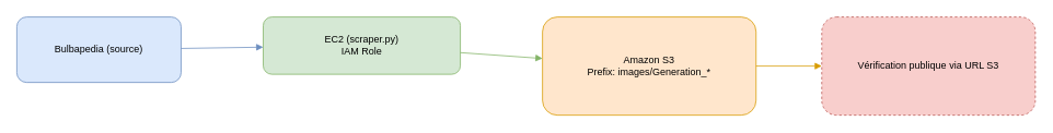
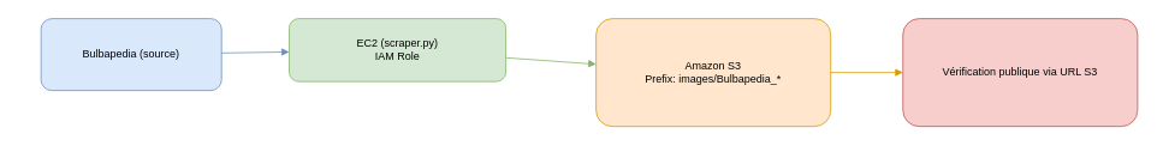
- <mxCell id="2" value="Bulbapedia (source)" style="rounded=1;whiteSpace=wrap;html=1;fillColor=#dae8fc;strokeColor=#6c8ebf;" vertex="1" parent="1"><mxGeometry x="20" y="20" width="200" height="80" as="geometry" /></mxCell>
+ <mxCell id="2" value="Bulbapedia (source)" style="rounded=1;whiteSpace=wrap;html=1;fillColor=#dae8fc;strokeColor=#6c8ebf;" vertex="1" parent="1"><mxGeometry x="45" y="20" width="200" height="80" as="geometry" /></mxCell>
- <mxCell id="4" value="Amazon S3&#10;Prefix: images/Generation_*" style="rounded=1;whiteSpace=wrap;html=1;fillColor=#ffe6cc;strokeColor=#d79b00;" vertex="1" parent="1"><mxGeometry x="660" y="20" width="260" height="120" as="geometry" /></mxCell>
+ <mxCell id="4" value="Amazon S3&#10;Prefix: images/Bulbapedia_*" style="rounded=1;whiteSpace=wrap;html=1;fillColor=#ffe6cc;strokeColor=#d79b00;" vertex="1" parent="1"><mxGeometry x="660" y="20" width="260" height="120" as="geometry" /></mxCell>
- <mxCell id="5" value="Vérification publique via URL S3" style="rounded=1;whiteSpace=wrap;html=1;fillColor=#f8cecc;strokeColor=#b85450;dashed=1;" vertex="1" parent="1"><mxGeometry x="1000" y="20" width="260" height="120" as="geometry" /></mxCell>
+ <mxCell id="5" value="Vérification publique via URL S3" style="rounded=1;whiteSpace=wrap;html=1;fillColor=#f8cecc;strokeColor=#b85450;" vertex="1" parent="1"><mxGeometry x="1000" y="20" width="260" height="120" as="geometry" /></mxCell>
